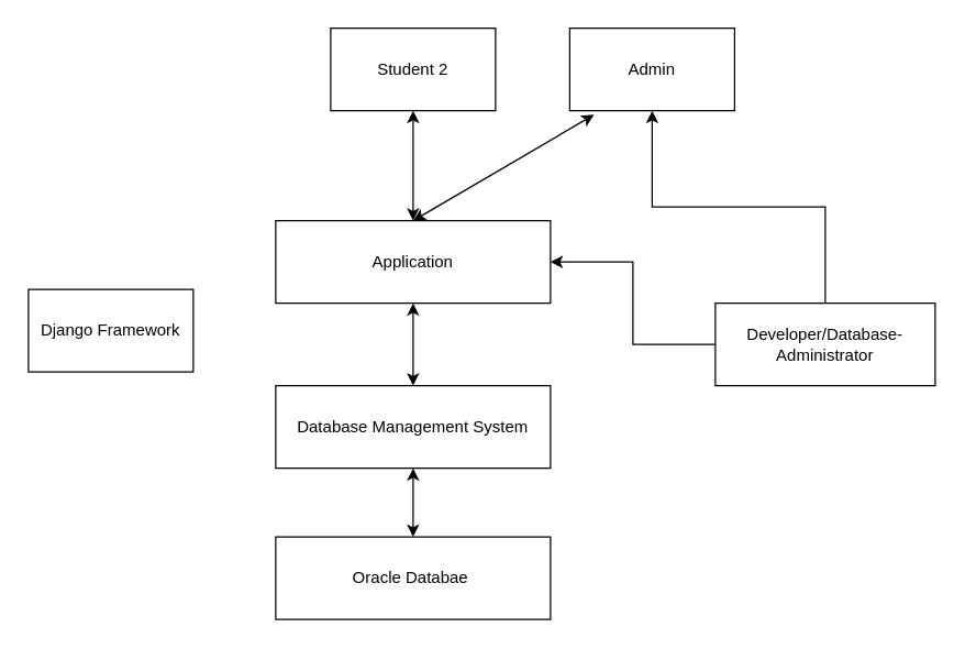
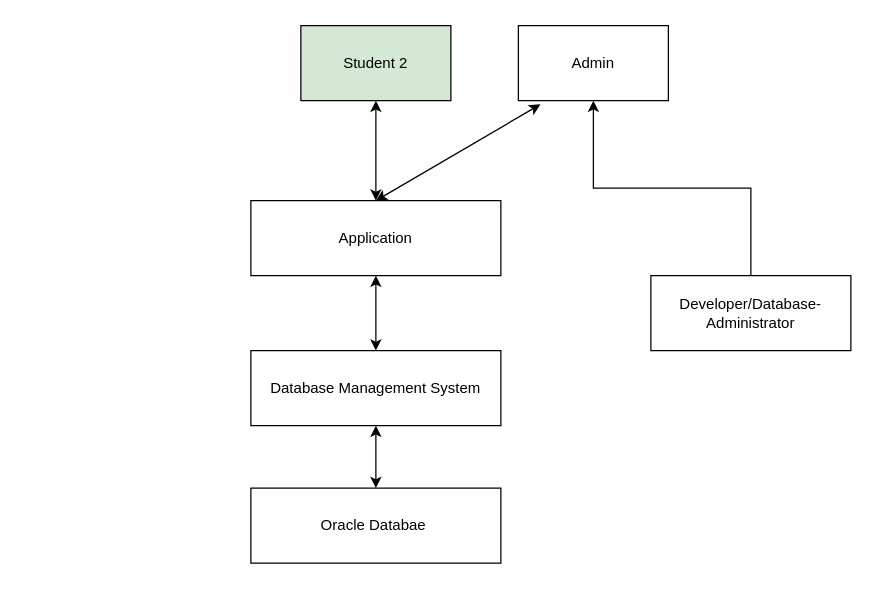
- <mxCell id="2" value="Student 2" style="rounded=0;whiteSpace=wrap;html=1;" vertex="1" parent="1"><mxGeometry x="240" y="20" width="120" height="60" as="geometry" /></mxCell>
+ <mxCell id="2" value="Student 2" style="rounded=0;whiteSpace=wrap;html=1;fillColor=#d5e8d4;" vertex="1" parent="1"><mxGeometry x="240" y="20" width="120" height="60" as="geometry" /></mxCell>
- <mxCell id="7" style="edgeStyle=orthogonalEdgeStyle;rounded=0;orthogonalLoop=1;jettySize=auto;html=1;entryX=1;entryY=0.5;entryDx=0;entryDy=0;" edge="1" parent="1" source="9" target="4"><mxGeometry relative="1" as="geometry" /></mxCell>
- <mxCell id="12" value="Django Framework" style="rounded=0;whiteSpace=wrap;html=1;" vertex="1" parent="1"><mxGeometry x="20" y="210" width="120" height="60" as="geometry" /></mxCell>
